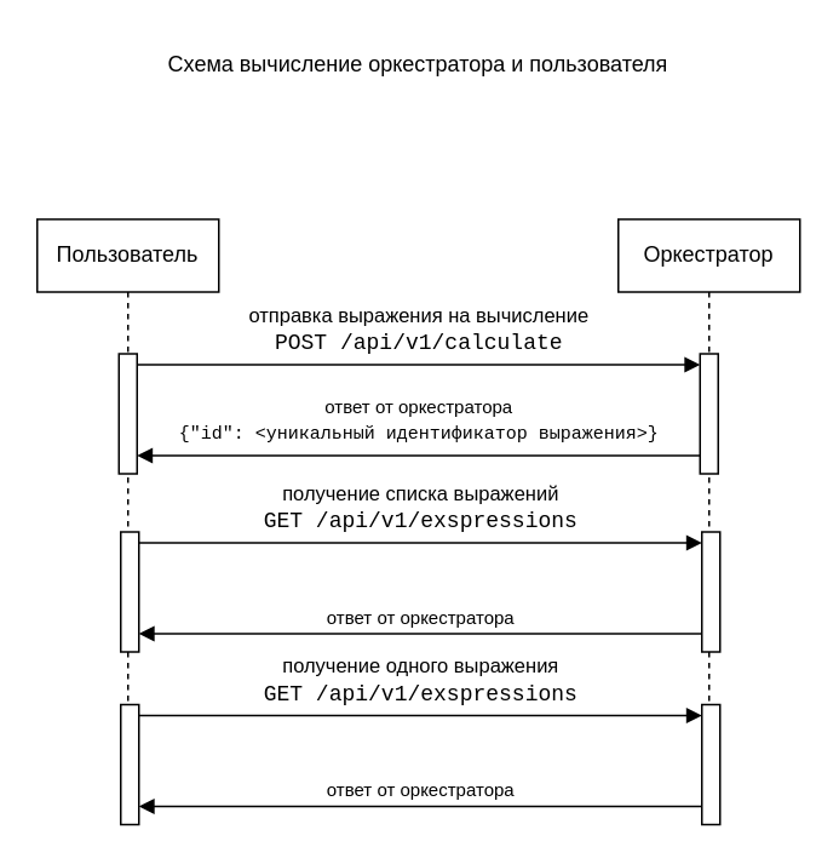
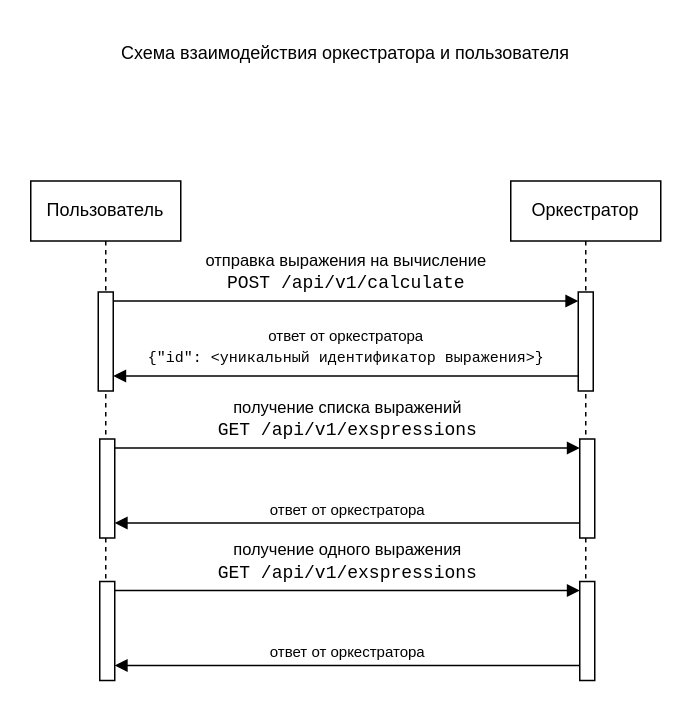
- <mxCell id="16" value="Схема вычисление оркестратора и пользователя" style="text;html=1;align=center;verticalAlign=middle;whiteSpace=wrap;rounded=0;" vertex="1" parent="1"><mxGeometry x="35" y="20" width="390" height="30" as="geometry" /></mxCell>
+ <mxCell id="16" value="Схема взаимодействия оркестратора и пользователя" style="text;html=1;align=center;verticalAlign=middle;whiteSpace=wrap;rounded=0;" vertex="1" parent="1"><mxGeometry x="35" y="20" width="390" height="30" as="geometry" /></mxCell>
